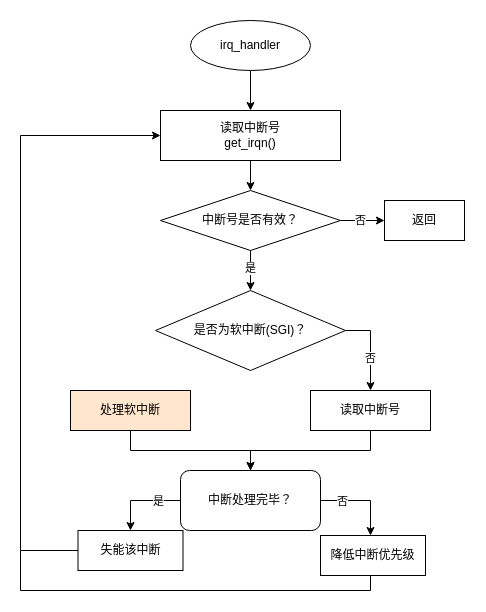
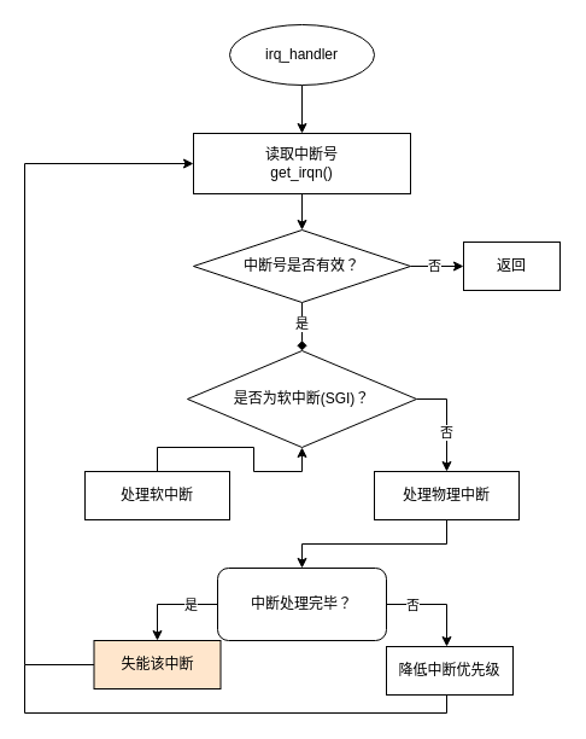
- <mxCell id="13" value="" style="edgeStyle=orthogonalEdgeStyle;rounded=0;orthogonalLoop=1;jettySize=auto;html=1;" edge="1" parent="1" source="17" target="8"><mxGeometry relative="1" as="geometry" /></mxCell>
+ <mxCell id="13" value="" style="edgeStyle=orthogonalEdgeStyle;rounded=0;orthogonalLoop=1;jettySize=auto;html=1;endArrow=diamond;" edge="1" parent="1" source="17" target="8"><mxGeometry relative="1" as="geometry" /></mxCell>
- <mxCell id="10" value="处理软中断" style="rounded=0;whiteSpace=wrap;html=1;fillColor=#ffe6cc;" vertex="1" parent="1"><mxGeometry x="70" y="390" width="120" height="40" as="geometry" /></mxCell>
+ <mxCell id="10" value="处理软中断" style="rounded=0;whiteSpace=wrap;html=1;" vertex="1" parent="1"><mxGeometry x="70" y="390" width="120" height="40" as="geometry" /></mxCell>
- <mxCell id="12" value="读取中断号" style="rounded=0;whiteSpace=wrap;html=1;" vertex="1" parent="1"><mxGeometry x="310" y="390" width="120" height="40" as="geometry" /></mxCell>
+ <mxCell id="12" value="处理物理中断" style="rounded=0;whiteSpace=wrap;html=1;" vertex="1" parent="1"><mxGeometry x="310" y="390" width="120" height="40" as="geometry" /></mxCell>
- <mxCell id="9" style="edgeStyle=orthogonalEdgeStyle;rounded=0;orthogonalLoop=1;jettySize=auto;html=1;" edge="1" parent="1" source="10" target="23"><mxGeometry relative="1" as="geometry" /></mxCell>
+ <mxCell id="9" style="edgeStyle=orthogonalEdgeStyle;rounded=0;orthogonalLoop=1;jettySize=auto;html=1;" edge="1" parent="1" source="10" target="8"><mxGeometry relative="1" as="geometry" /></mxCell>
- <mxCell id="27" value="失能该中断" style="whiteSpace=wrap;html=1;" vertex="1" parent="1"><mxGeometry x="77.5" y="530" width="105" height="40" as="geometry" /></mxCell>
+ <mxCell id="27" value="失能该中断" style="whiteSpace=wrap;html=1;fillColor=#ffe6cc;" vertex="1" parent="1"><mxGeometry x="77.5" y="530" width="105" height="40" as="geometry" /></mxCell>
